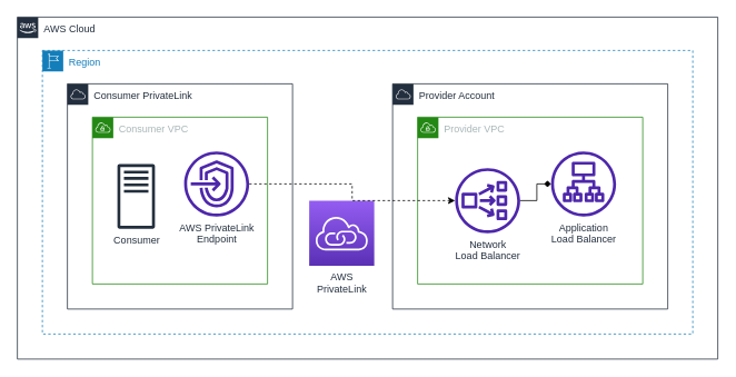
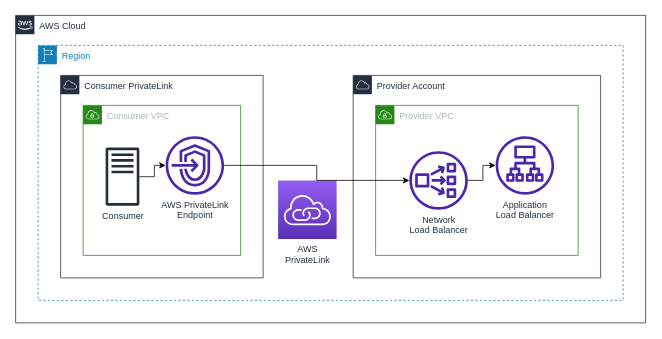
- <mxCell id="8" value="" style="edgeStyle=orthogonalEdgeStyle;rounded=0;orthogonalLoop=1;jettySize=auto;html=1;endArrow=diamond;" parent="5" source="6" target="7" edge="1"><mxGeometry relative="1" as="geometry" /></mxCell>
+ <mxCell id="8" value="" style="edgeStyle=orthogonalEdgeStyle;rounded=0;orthogonalLoop=1;jettySize=auto;html=1;" parent="5" source="6" target="7" edge="1"><mxGeometry relative="1" as="geometry" /></mxCell>
- <mxCell id="15" value="" style="edgeStyle=orthogonalEdgeStyle;rounded=0;orthogonalLoop=1;jettySize=auto;html=1;dashed=1;" parent="3" source="13" target="6" edge="1"><mxGeometry relative="1" as="geometry"><mxPoint x="328.001" y="160" as="targetPoint" /><mxPoint x="247.999" y="160" as="sourcePoint" /></mxGeometry></mxCell>
+ <mxCell id="15" value="" style="edgeStyle=orthogonalEdgeStyle;rounded=0;orthogonalLoop=1;jettySize=auto;html=1;" parent="3" source="13" target="6" edge="1"><mxGeometry relative="1" as="geometry"><mxPoint x="328.001" y="160" as="targetPoint" /><mxPoint x="247.999" y="160" as="sourcePoint" /></mxGeometry></mxCell>
+ <mxCell id="12" value="" style="edgeStyle=orthogonalEdgeStyle;rounded=0;orthogonalLoop=1;jettySize=auto;html=1;" parent="10" source="11" target="13" edge="1"><mxGeometry relative="1" as="geometry"><mxPoint x="110.001" y="80" as="targetPoint" /></mxGeometry></mxCell>
